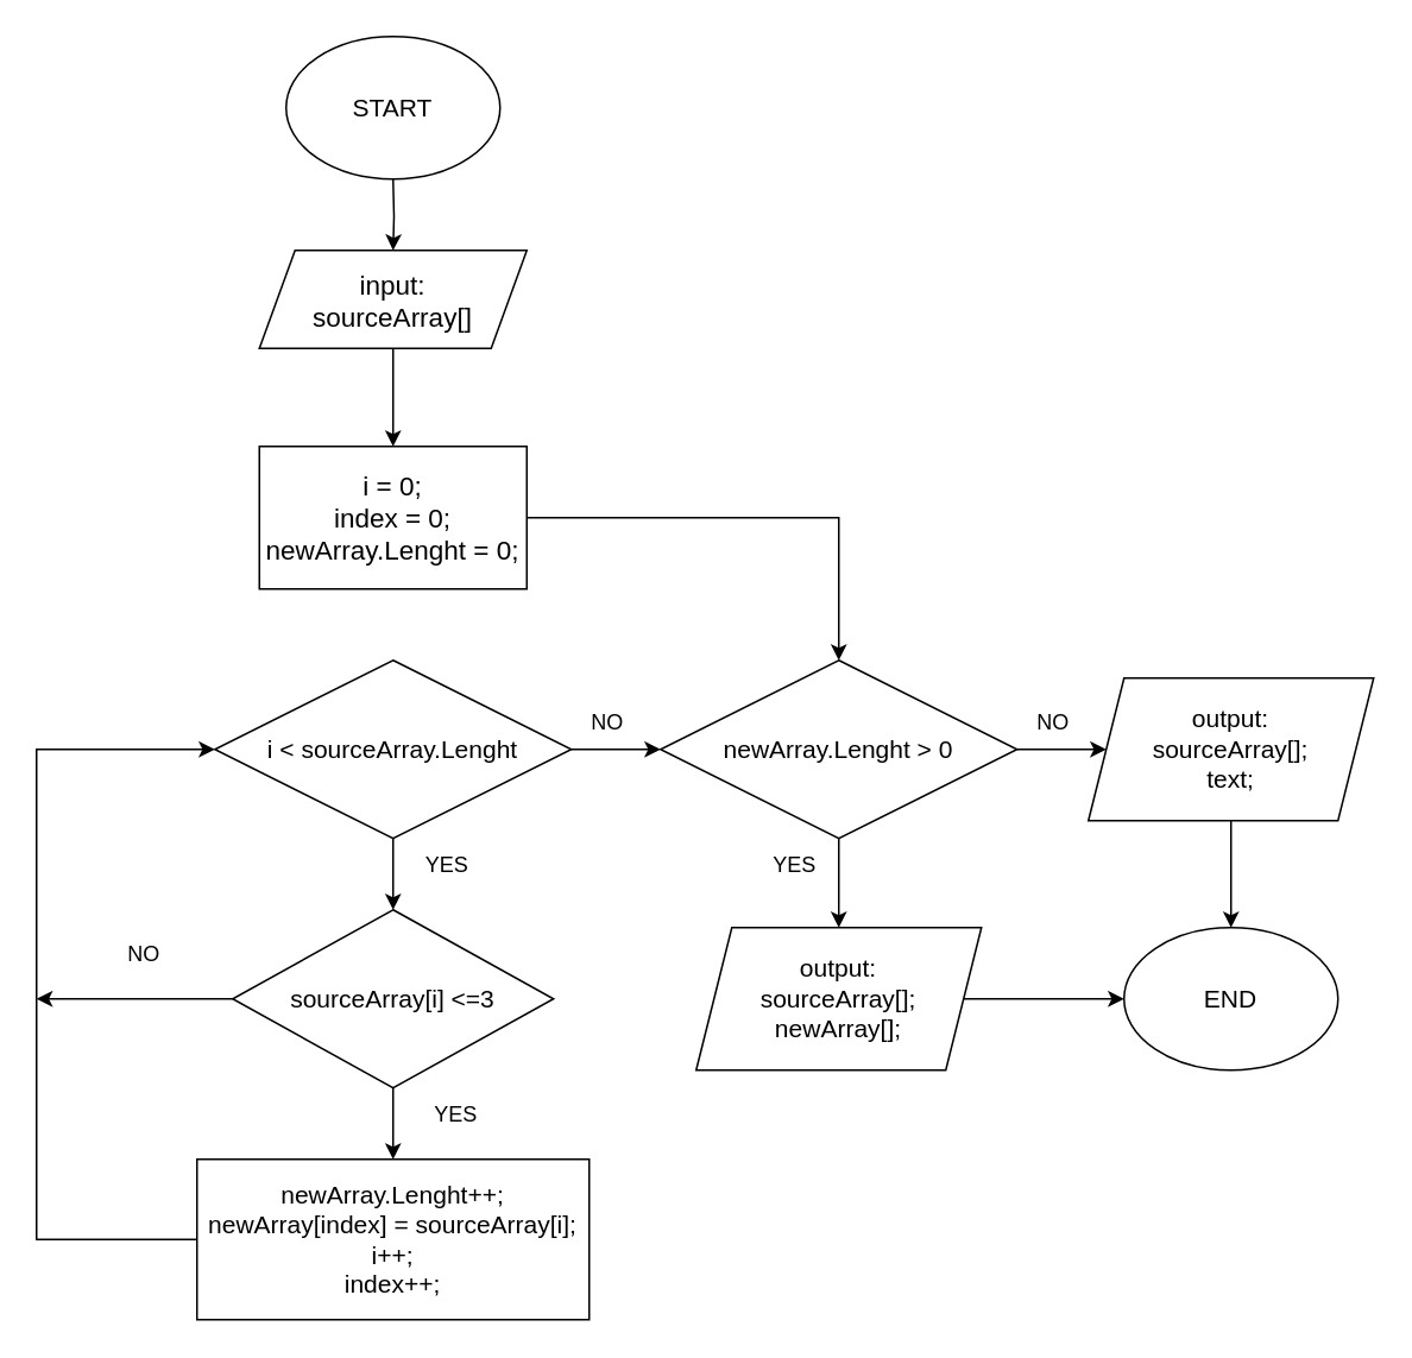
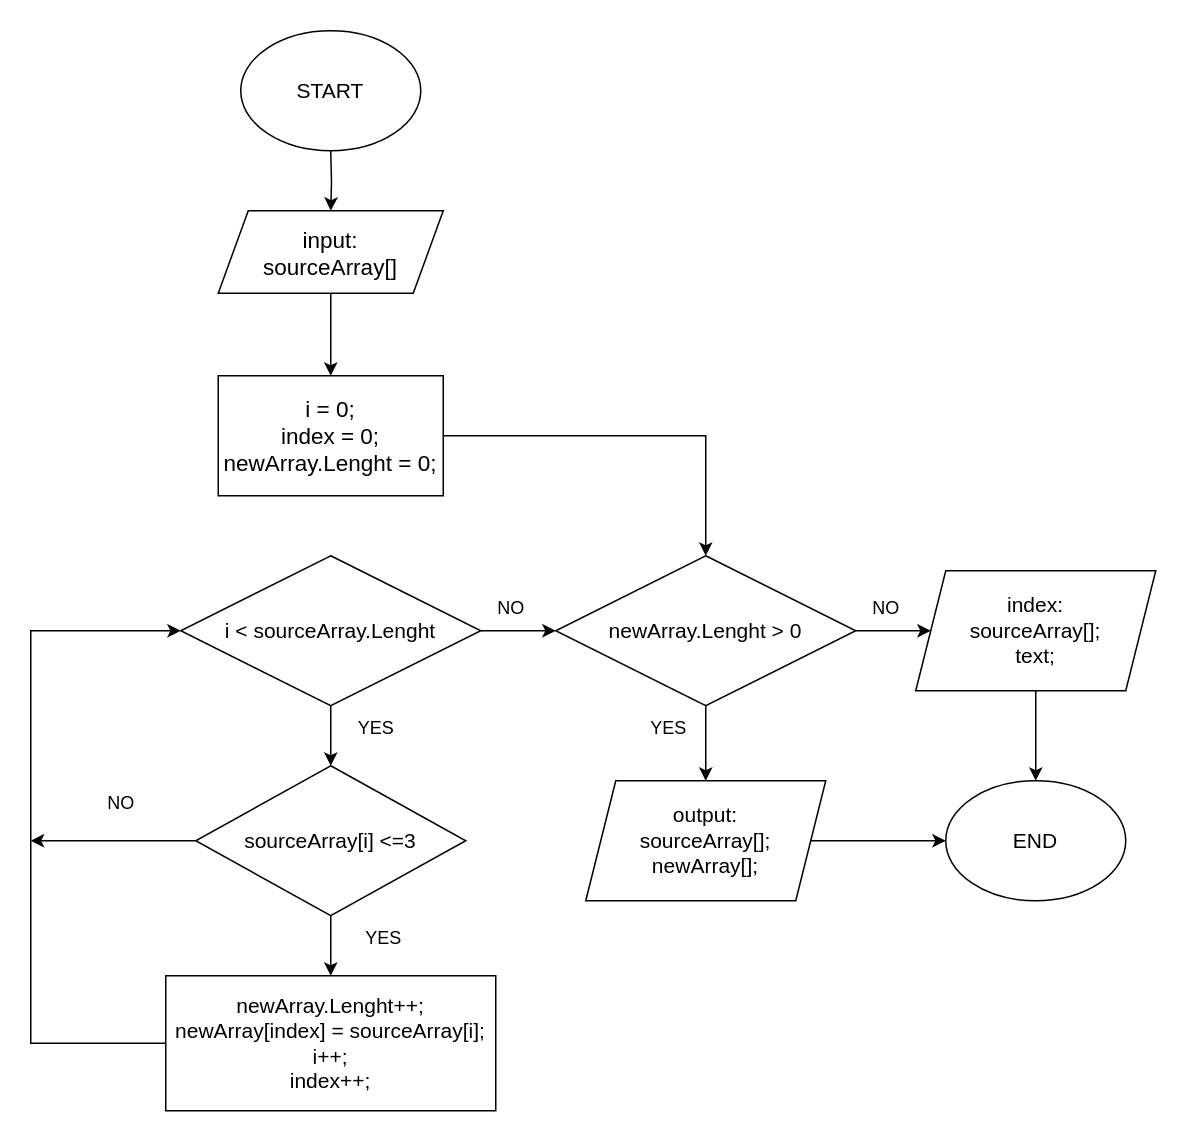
- <mxCell id="26" value="&lt;font style=&quot;font-size: 14px;&quot;&gt;output:&lt;br&gt;sourceArray[];&lt;br&gt;text;&lt;/font&gt;" style="shape=parallelogram;perimeter=parallelogramPerimeter;whiteSpace=wrap;html=1;fixedSize=1;" parent="1" vertex="1"><mxGeometry x="610" y="380" width="160" height="80" as="geometry" /></mxCell>
+ <mxCell id="26" value="&lt;font style=&quot;font-size: 14px;&quot;&gt;index:&lt;br&gt;sourceArray[];&lt;br&gt;text;&lt;/font&gt;" style="shape=parallelogram;perimeter=parallelogramPerimeter;whiteSpace=wrap;html=1;fixedSize=1;" parent="1" vertex="1"><mxGeometry x="610" y="380" width="160" height="80" as="geometry" /></mxCell>
